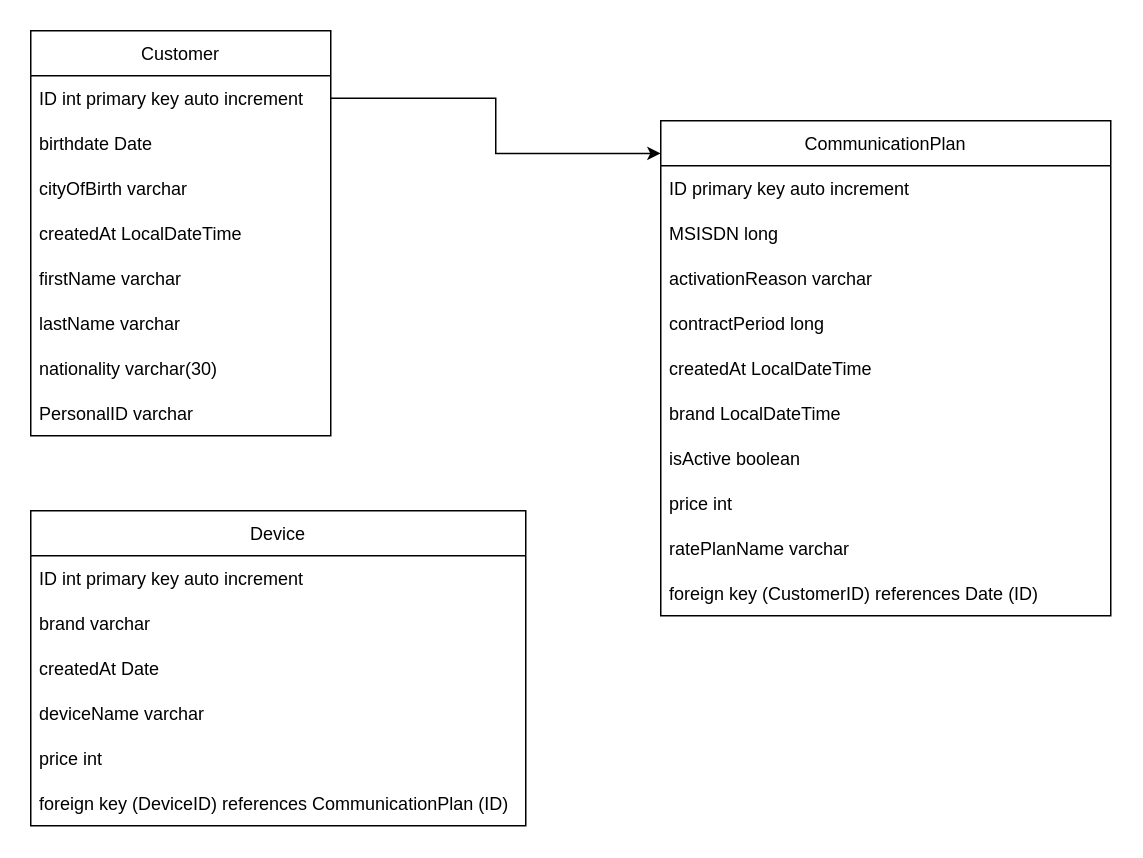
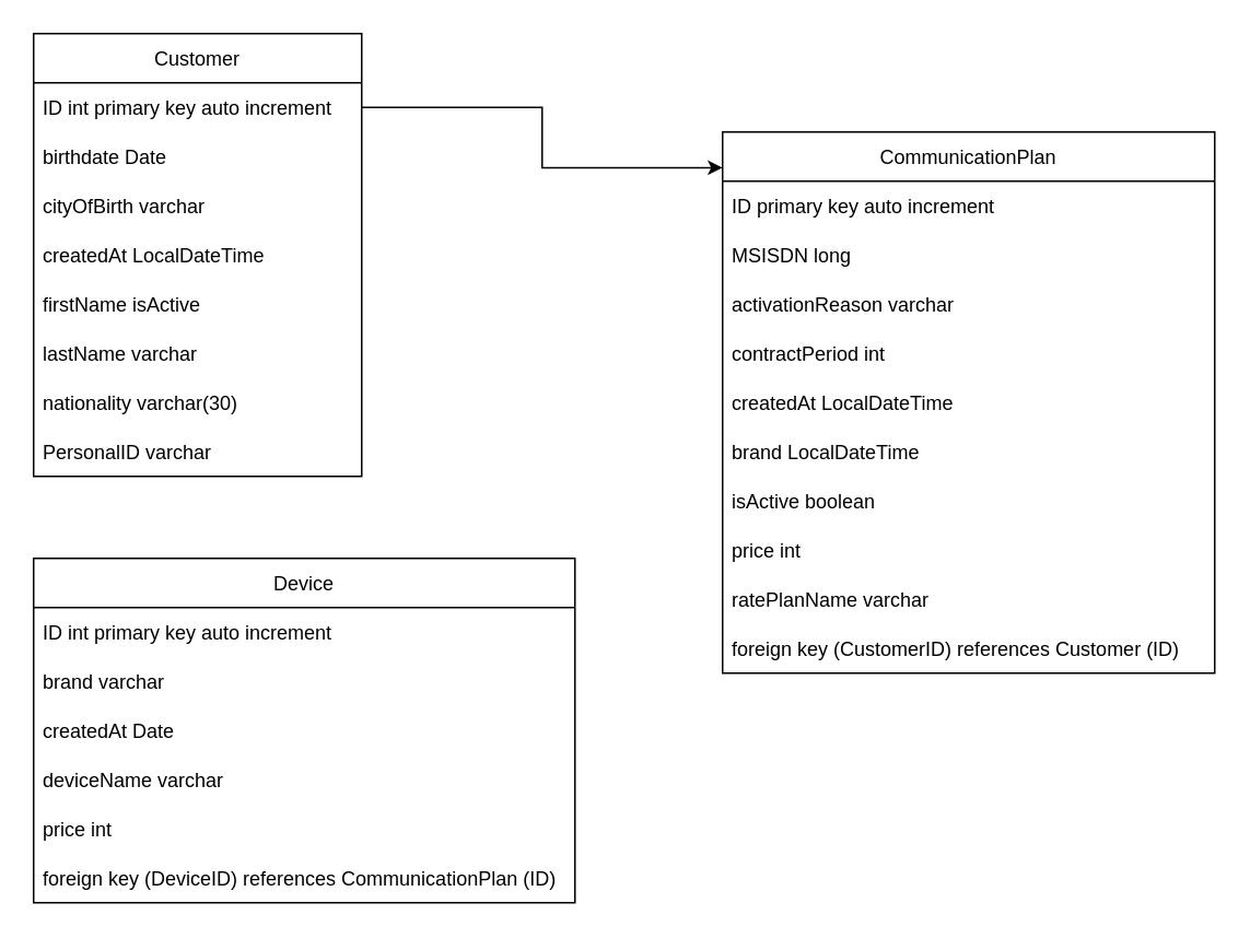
- <mxCell id="7" value="firstName varchar" style="text;strokeColor=none;fillColor=none;align=left;verticalAlign=middle;spacingLeft=4;spacingRight=4;overflow=hidden;points=[[0,0.5],[1,0.5]];portConstraint=eastwest;rotatable=0;" parent="2" vertex="1"><mxGeometry y="150" width="200" height="30" as="geometry" /></mxCell>
+ <mxCell id="7" value="firstName isActive" style="text;strokeColor=none;fillColor=none;align=left;verticalAlign=middle;spacingLeft=4;spacingRight=4;overflow=hidden;points=[[0,0.5],[1,0.5]];portConstraint=eastwest;rotatable=0;" parent="2" vertex="1"><mxGeometry y="150" width="200" height="30" as="geometry" /></mxCell>
- <mxCell id="15" value="contractPeriod long" style="text;strokeColor=none;fillColor=none;align=left;verticalAlign=middle;spacingLeft=4;spacingRight=4;overflow=hidden;points=[[0,0.5],[1,0.5]];portConstraint=eastwest;rotatable=0;" parent="11" vertex="1"><mxGeometry y="120" width="300" height="30" as="geometry" /></mxCell>
+ <mxCell id="15" value="contractPeriod int" style="text;strokeColor=none;fillColor=none;align=left;verticalAlign=middle;spacingLeft=4;spacingRight=4;overflow=hidden;points=[[0,0.5],[1,0.5]];portConstraint=eastwest;rotatable=0;" parent="11" vertex="1"><mxGeometry y="120" width="300" height="30" as="geometry" /></mxCell>
- <mxCell id="21" value="foreign key (CustomerID) references Date (ID)" style="text;strokeColor=none;fillColor=none;align=left;verticalAlign=middle;spacingLeft=4;spacingRight=4;overflow=hidden;points=[[0,0.5],[1,0.5]];portConstraint=eastwest;rotatable=0;" parent="11" vertex="1"><mxGeometry y="300" width="300" height="30" as="geometry" /></mxCell>
+ <mxCell id="21" value="foreign key (CustomerID) references Customer (ID)" style="text;strokeColor=none;fillColor=none;align=left;verticalAlign=middle;spacingLeft=4;spacingRight=4;overflow=hidden;points=[[0,0.5],[1,0.5]];portConstraint=eastwest;rotatable=0;" parent="11" vertex="1"><mxGeometry y="300" width="300" height="30" as="geometry" /></mxCell>
